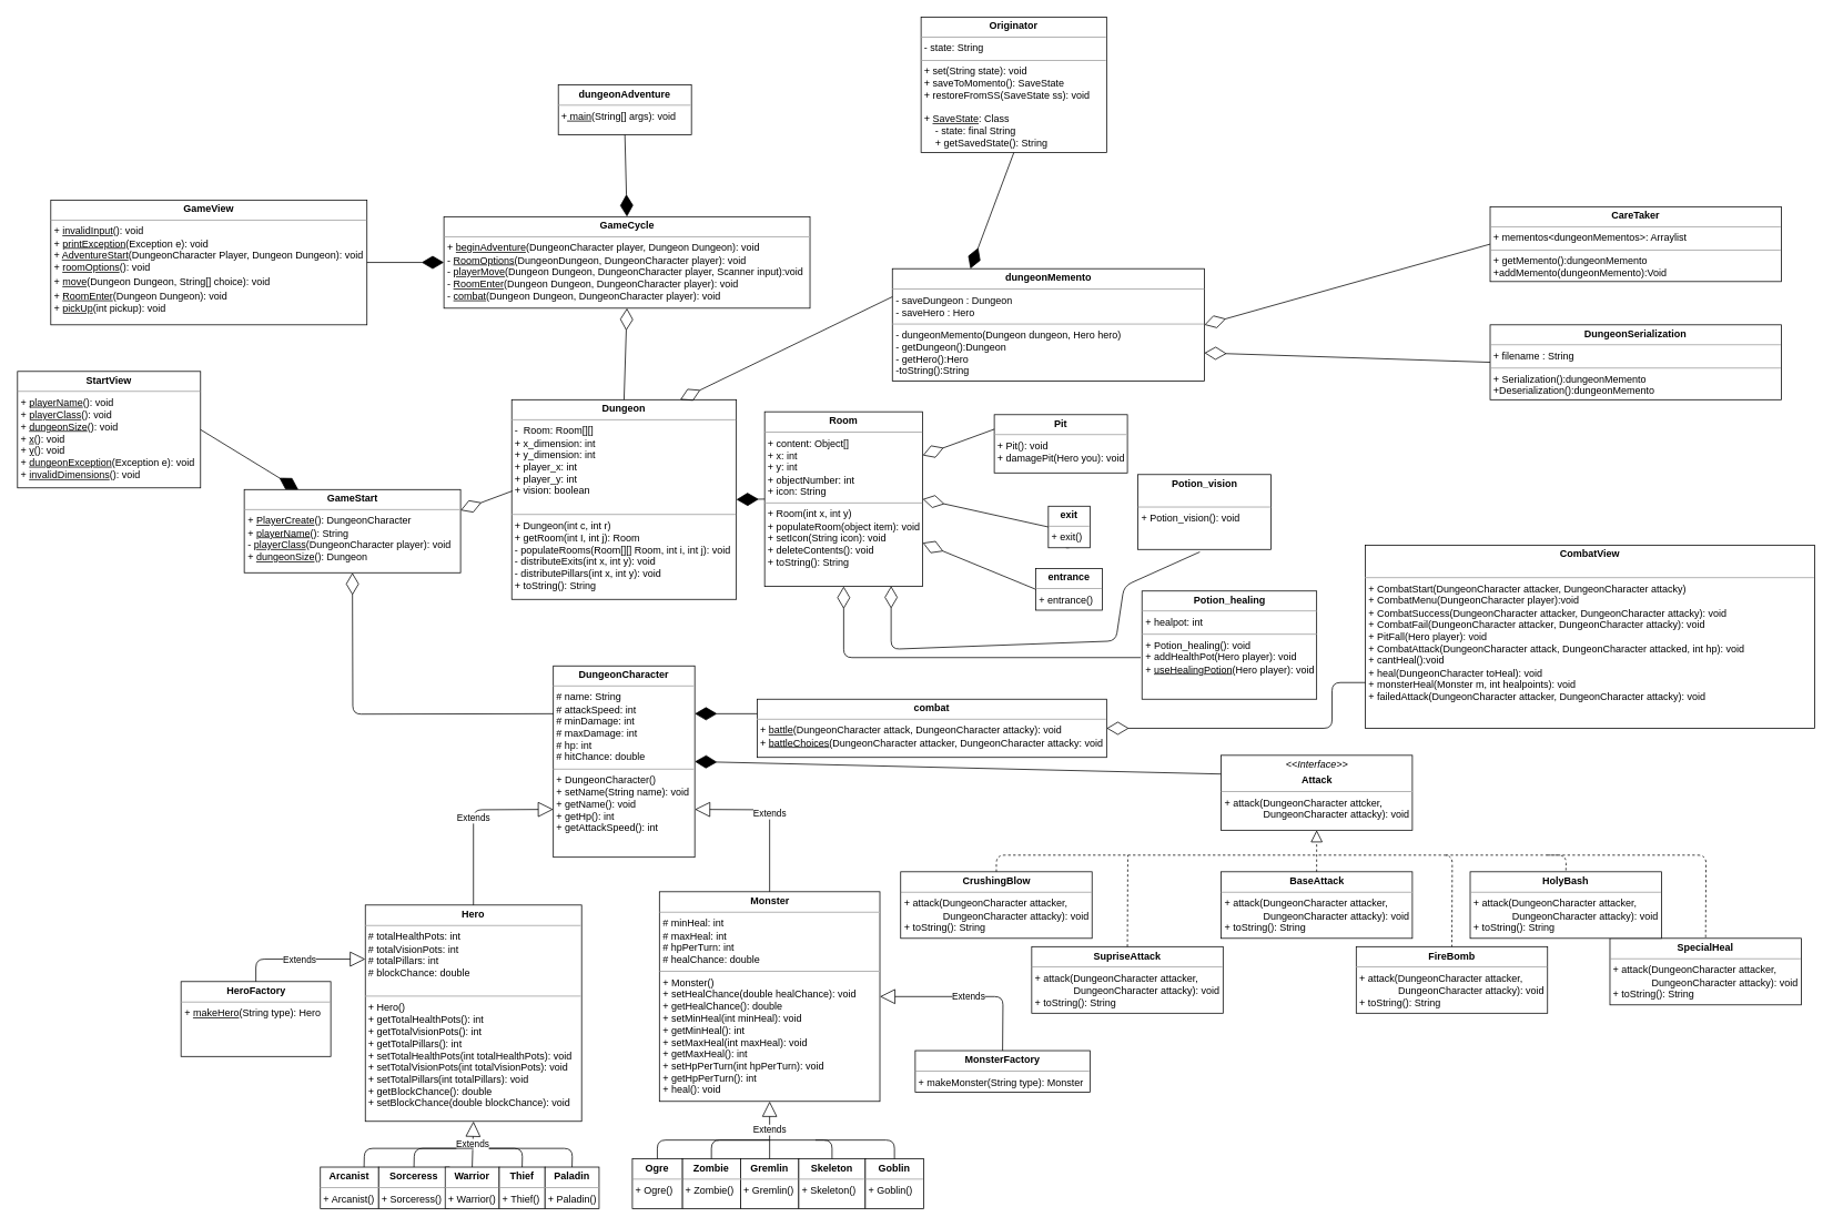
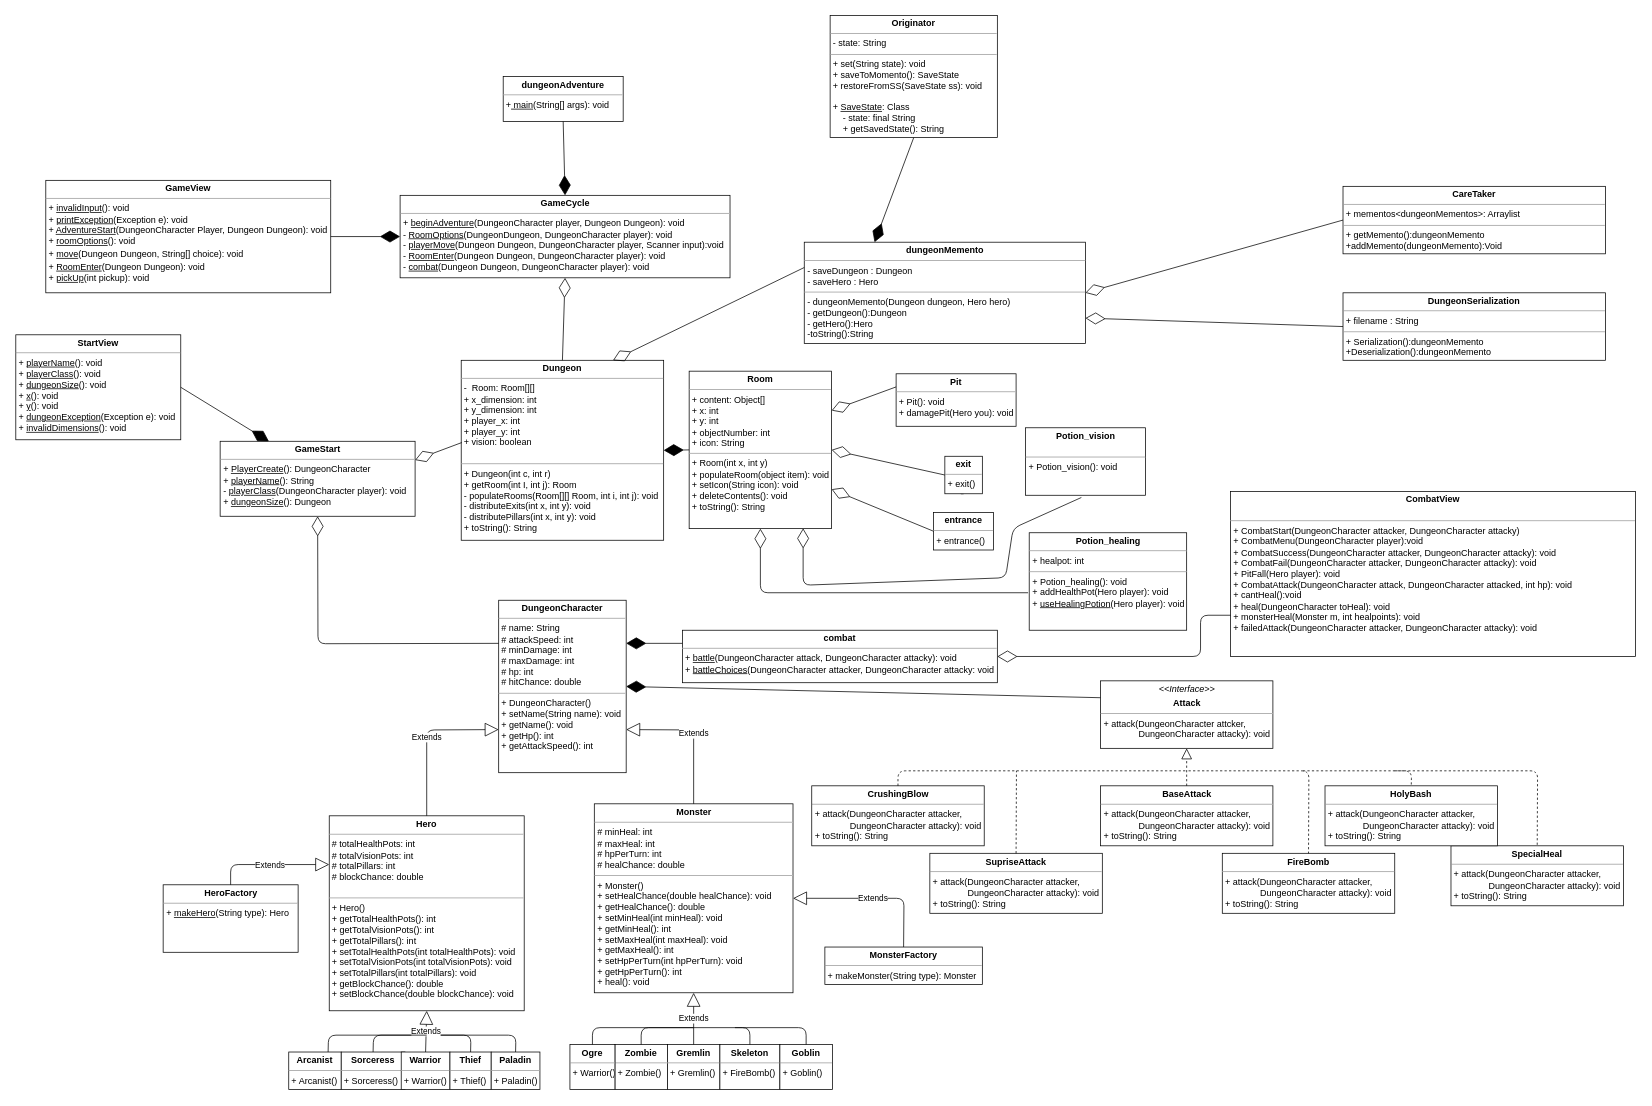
- <mxCell id="11" value="&lt;p style=&quot;margin: 0px ; margin-top: 4px ; text-align: center&quot;&gt;&lt;b&gt;Ogre&lt;/b&gt;&lt;/p&gt;&lt;hr size=&quot;1&quot;&gt;&lt;p style=&quot;margin: 0px ; margin-left: 4px&quot;&gt;+ Ogre()&lt;/p&gt;" style="verticalAlign=top;align=left;overflow=fill;fontSize=12;fontFamily=Helvetica;html=1;" parent="1" vertex="1"><mxGeometry x="759" y="1392.5" width="60" height="60" as="geometry" /></mxCell>
+ <mxCell id="11" value="&lt;p style=&quot;margin: 0px ; margin-top: 4px ; text-align: center&quot;&gt;&lt;b&gt;Ogre&lt;/b&gt;&lt;/p&gt;&lt;hr size=&quot;1&quot;&gt;&lt;p style=&quot;margin: 0px ; margin-left: 4px&quot;&gt;+ Warrior()&lt;/p&gt;" style="verticalAlign=top;align=left;overflow=fill;fontSize=12;fontFamily=Helvetica;html=1;" parent="1" vertex="1"><mxGeometry x="759" y="1392.5" width="60" height="60" as="geometry" /></mxCell>
- <mxCell id="13" value="&lt;p style=&quot;margin: 0px ; margin-top: 4px ; text-align: center&quot;&gt;&lt;b&gt;Skeleton&lt;/b&gt;&lt;/p&gt;&lt;hr size=&quot;1&quot;&gt;&lt;p style=&quot;margin: 0px ; margin-left: 4px&quot;&gt;+ Skeleton()&lt;/p&gt;" style="verticalAlign=top;align=left;overflow=fill;fontSize=12;fontFamily=Helvetica;html=1;" parent="1" vertex="1"><mxGeometry x="959" y="1392.5" width="80" height="60" as="geometry" /></mxCell>
+ <mxCell id="13" value="&lt;p style=&quot;margin: 0px ; margin-top: 4px ; text-align: center&quot;&gt;&lt;b&gt;Skeleton&lt;/b&gt;&lt;/p&gt;&lt;hr size=&quot;1&quot;&gt;&lt;p style=&quot;margin: 0px ; margin-left: 4px&quot;&gt;+ FireBomb()&lt;/p&gt;" style="verticalAlign=top;align=left;overflow=fill;fontSize=12;fontFamily=Helvetica;html=1;" parent="1" vertex="1"><mxGeometry x="959" y="1392.5" width="80" height="60" as="geometry" /></mxCell>
